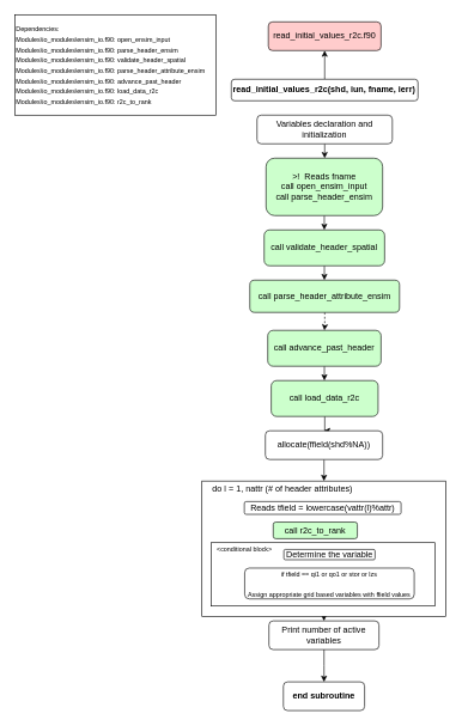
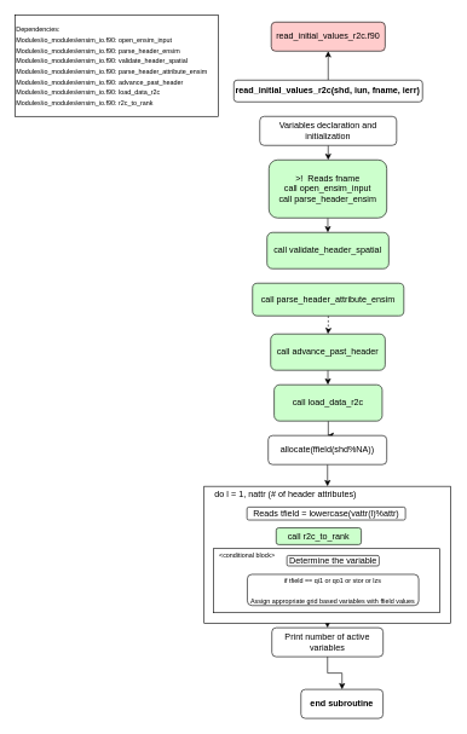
- <mxCell id="10" value="" style="edgeStyle=orthogonalEdgeStyle;rounded=0;orthogonalLoop=1;jettySize=auto;html=1;" edge="1" parent="1" source="11" target="13"><mxGeometry relative="1" as="geometry" /></mxCell>
- <mxCell id="21" value="end subroutine" style="whiteSpace=wrap;html=1;fillColor=#FFFFFF;rounded=1;fontStyle=1;" vertex="1" parent="1"><mxGeometry x="393.97" y="950" width="113.13" height="40" as="geometry" /></mxCell>
+ <mxCell id="21" value="end subroutine" style="whiteSpace=wrap;html=1;fillColor=#FFFFFF;rounded=1;fontStyle=1;" vertex="1" parent="1"><mxGeometry x="413.97" y="950" width="113.13" height="40" as="geometry" /></mxCell>
